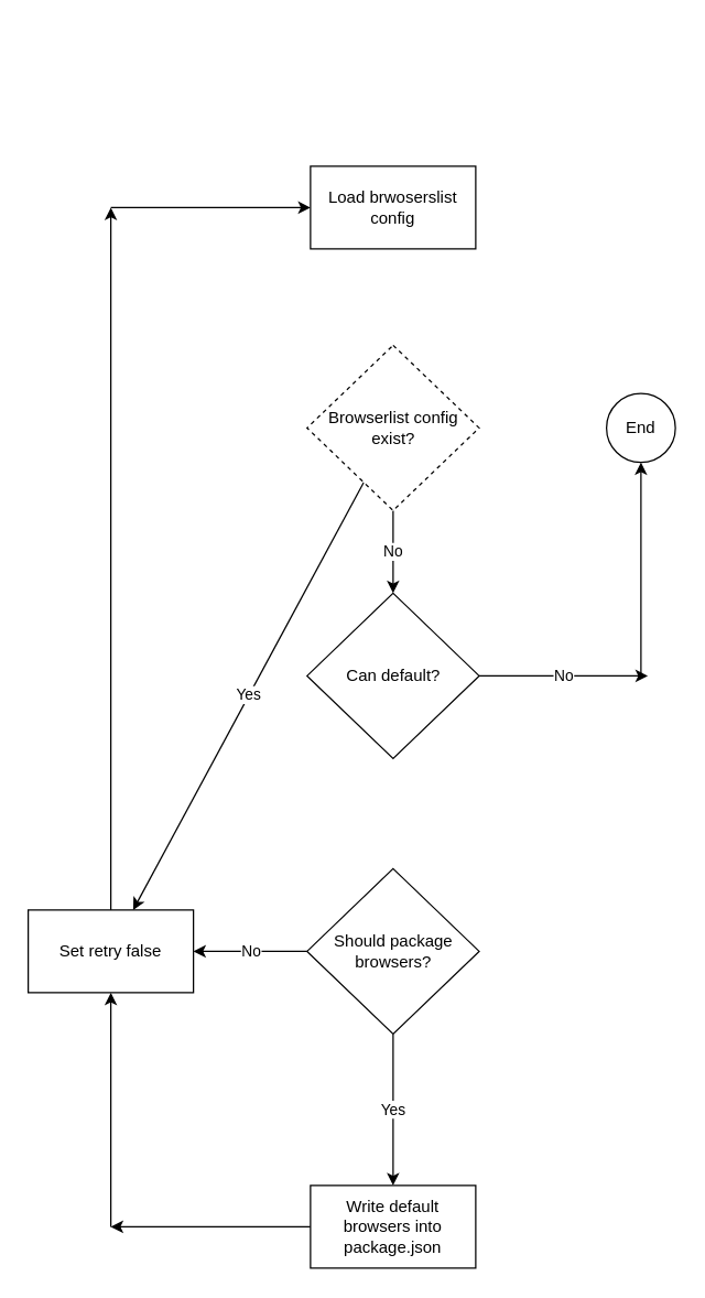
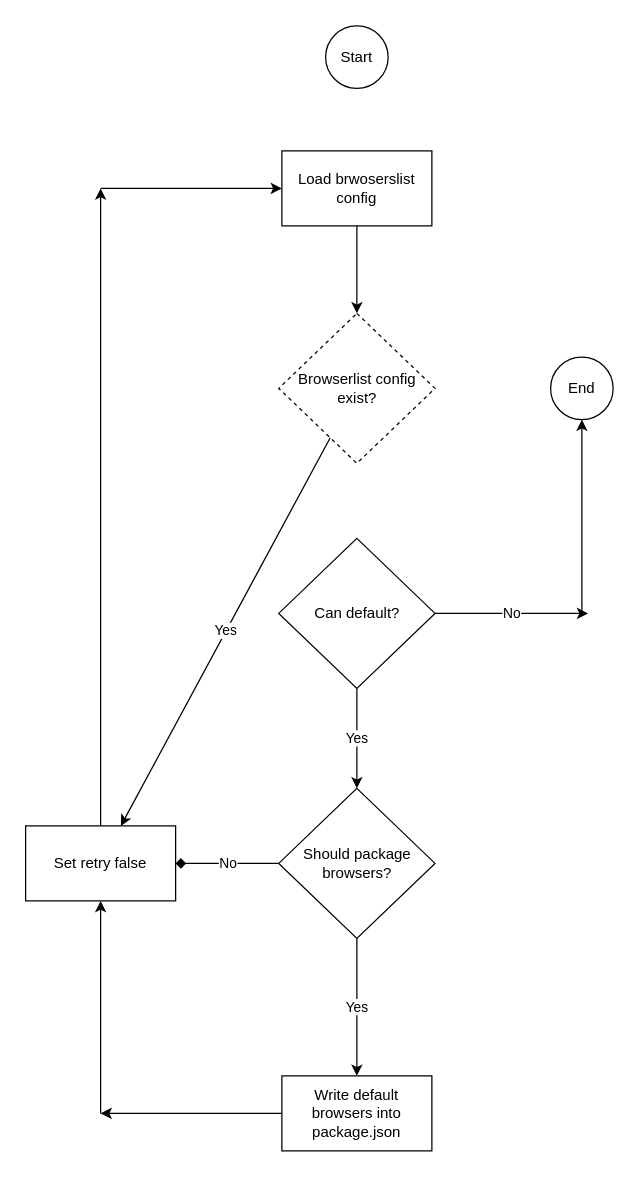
+ <mxCell id="2" value="Start" style="ellipse;whiteSpace=wrap;html=1;aspect=fixed;" vertex="1" parent="1"><mxGeometry x="260" y="20" width="50" height="50" as="geometry" /></mxCell>
+ <mxCell id="4" style="edgeStyle=none;html=1;entryX=0.5;entryY=0;entryDx=0;entryDy=0;" edge="1" parent="1" source="5" target="8"><mxGeometry relative="1" as="geometry" /></mxCell>
- <mxCell id="7" value="No" style="edgeStyle=none;html=1;entryX=0.5;entryY=0;entryDx=0;entryDy=0;" edge="1" parent="1" source="8" target="11"><mxGeometry relative="1" as="geometry" /></mxCell>
+ <mxCell id="10" value="Yes" style="edgeStyle=none;html=1;entryX=0.5;entryY=0;entryDx=0;entryDy=0;" edge="1" parent="1" source="11" target="15"><mxGeometry relative="1" as="geometry" /></mxCell>
- <mxCell id="13" value="No" style="edgeStyle=none;html=1;" edge="1" parent="1" source="15" target="17"><mxGeometry relative="1" as="geometry" /></mxCell>
+ <mxCell id="13" value="No" style="edgeStyle=none;html=1;endArrow=diamond;" edge="1" parent="1" source="15" target="17"><mxGeometry relative="1" as="geometry" /></mxCell>
